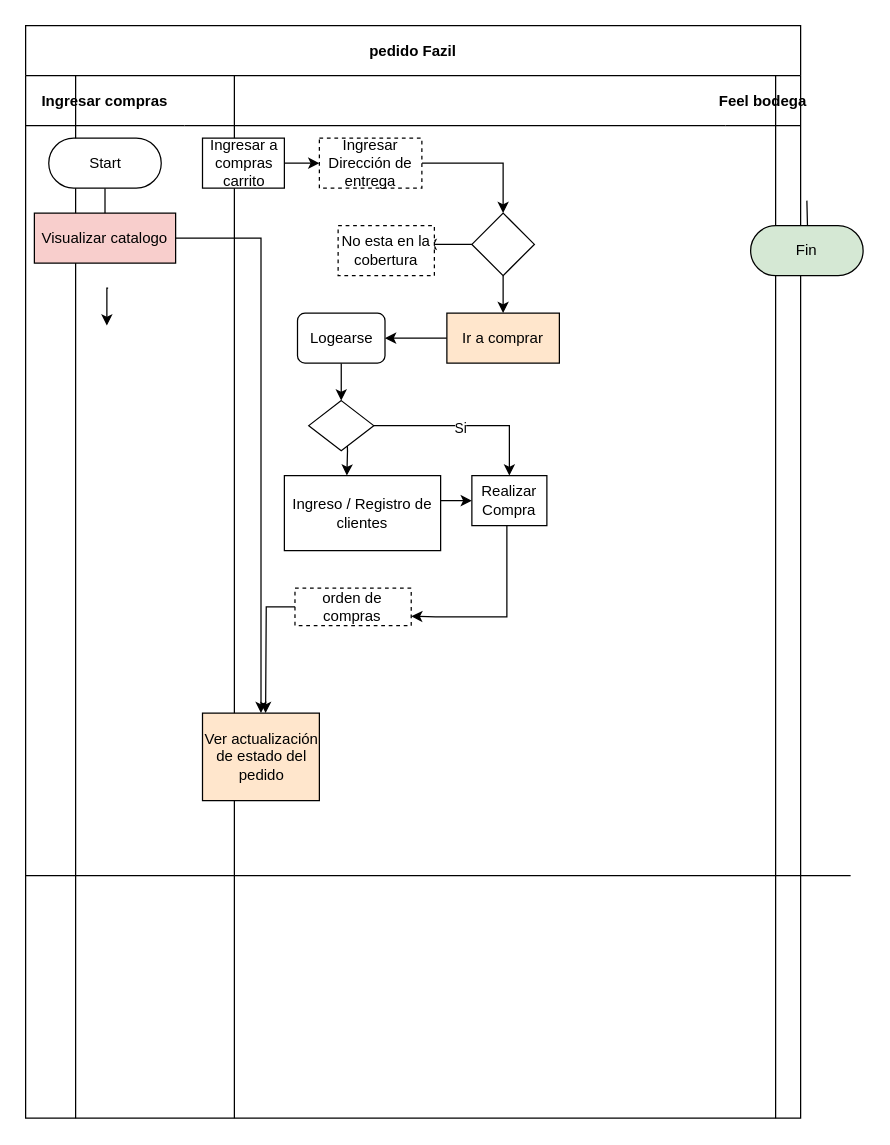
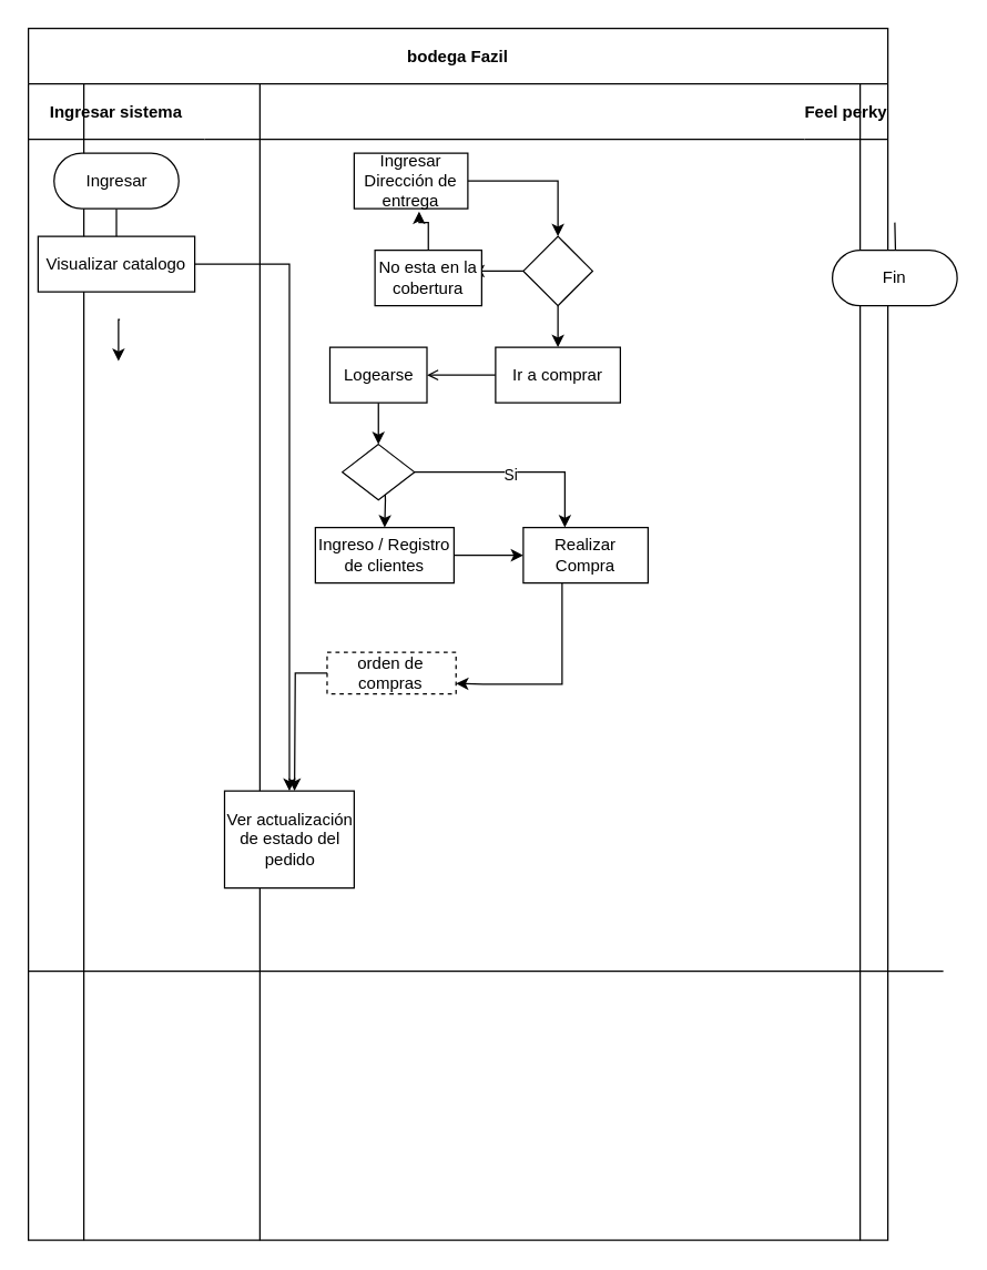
- <mxCell id="2" value="pedido Fazil" style="shape=table;childLayout=tableLayout;startSize=40;collapsible=0;recursiveResize=0;expand=0;fillColor=none;fontStyle=1" parent="1" vertex="1"><mxGeometry x="20" y="20" width="620" height="874" as="geometry" /></mxCell>
+ <mxCell id="2" value="bodega Fazil" style="shape=table;childLayout=tableLayout;startSize=40;collapsible=0;recursiveResize=0;expand=0;fillColor=none;fontStyle=1" parent="1" vertex="1"><mxGeometry x="20" y="20" width="620" height="874" as="geometry" /></mxCell>
- <mxCell id="5" value="Ingresar compras" style="swimlane;swimlaneHead=0;swimlaneBody=0;connectable=0;fillColor=none;startSize=40;collapsible=0;recursiveResize=0;expand=0;fontStyle=1;" parent="4" vertex="1"><mxGeometry width="127" height="640" as="geometry"><mxRectangle width="127" height="640" as="alternateBounds" /></mxGeometry></mxCell>
+ <mxCell id="5" value="Ingresar sistema" style="swimlane;swimlaneHead=0;swimlaneBody=0;connectable=0;fillColor=none;startSize=40;collapsible=0;recursiveResize=0;expand=0;fontStyle=1;" parent="4" vertex="1"><mxGeometry width="127" height="640" as="geometry"><mxRectangle width="127" height="640" as="alternateBounds" /></mxGeometry></mxCell>
- <mxCell id="33" value="Feel bodega" style="swimlane;swimlaneHead=0;swimlaneBody=0;connectable=0;fillColor=none;startSize=40;collapsible=0;recursiveResize=0;expand=0;fontStyle=1;" parent="4" vertex="1"><mxGeometry x="560" width="60" height="640" as="geometry"><mxRectangle width="60" height="640" as="alternateBounds" /></mxGeometry></mxCell>
+ <mxCell id="33" value="Feel perky" style="swimlane;swimlaneHead=0;swimlaneBody=0;connectable=0;fillColor=none;startSize=40;collapsible=0;recursiveResize=0;expand=0;fontStyle=1;" parent="4" vertex="1"><mxGeometry x="560" width="60" height="640" as="geometry"><mxRectangle width="60" height="640" as="alternateBounds" /></mxGeometry></mxCell>
- <mxCell id="7" value="Start" style="rounded=1;whiteSpace=wrap;html=1;arcSize=50;" parent="5" vertex="1"><mxGeometry x="18.5" y="50" width="90" height="40" as="geometry" /></mxCell>
+ <mxCell id="7" value="Ingresar" style="rounded=1;whiteSpace=wrap;html=1;arcSize=50;" parent="5" vertex="1"><mxGeometry x="18.5" y="50" width="90" height="40" as="geometry" /></mxCell>
- <mxCell id="17" value="&lt;font style=&quot;vertical-align: inherit&quot;&gt;&lt;font style=&quot;vertical-align: inherit&quot;&gt;&lt;font style=&quot;vertical-align: inherit&quot;&gt;&lt;font style=&quot;vertical-align: inherit&quot;&gt;&lt;font style=&quot;vertical-align: inherit&quot;&gt;&lt;font style=&quot;vertical-align: inherit&quot;&gt;Ingresar a compras carrito&lt;/font&gt;&lt;/font&gt;&lt;/font&gt;&lt;/font&gt;&lt;/font&gt;&lt;/font&gt;" style="rounded=0;whiteSpace=wrap;html=1;" vertex="1" parent="9"><mxGeometry x="14.5" y="50" width="65.5" height="40" as="geometry" /></mxCell>
- <mxCell id="16" style="edgeStyle=orthogonalEdgeStyle;rounded=0;orthogonalLoop=1;jettySize=auto;html=1;" edge="1" parent="9" source="17" target="15"><mxGeometry relative="1" as="geometry" /></mxCell>
- <mxCell id="15" value="&lt;font style=&quot;vertical-align: inherit&quot;&gt;&lt;font style=&quot;vertical-align: inherit&quot;&gt;&lt;font style=&quot;vertical-align: inherit&quot;&gt;&lt;font style=&quot;vertical-align: inherit&quot;&gt;Ingresar Dirección de entrega&lt;/font&gt;&lt;/font&gt;&lt;/font&gt;&lt;/font&gt;" style="rounded=0;whiteSpace=wrap;html=1;dashed=1;" vertex="1" parent="9"><mxGeometry x="108" y="50" width="82" height="40" as="geometry" /></mxCell>
+ <mxCell id="15" value="&lt;font style=&quot;vertical-align: inherit&quot;&gt;&lt;font style=&quot;vertical-align: inherit&quot;&gt;&lt;font style=&quot;vertical-align: inherit&quot;&gt;&lt;font style=&quot;vertical-align: inherit&quot;&gt;Ingresar Dirección de entrega&lt;/font&gt;&lt;/font&gt;&lt;/font&gt;&lt;/font&gt;" style="rounded=0;whiteSpace=wrap;html=1;" vertex="1" parent="9"><mxGeometry x="108" y="50" width="82" height="40" as="geometry" /></mxCell>
+ <mxCell id="23" style="edgeStyle=orthogonalEdgeStyle;rounded=0;orthogonalLoop=1;jettySize=auto;html=1;entryX=0.571;entryY=1.05;entryDx=0;entryDy=0;entryPerimeter=0;" edge="1" parent="9" source="24" target="15"><mxGeometry relative="1" as="geometry" /></mxCell>
- <mxCell id="8" value="&lt;font style=&quot;vertical-align: inherit&quot;&gt;&lt;font style=&quot;vertical-align: inherit&quot;&gt;&lt;font style=&quot;vertical-align: inherit&quot;&gt;&lt;font style=&quot;vertical-align: inherit&quot;&gt;&lt;font style=&quot;vertical-align: inherit&quot;&gt;&lt;font style=&quot;vertical-align: inherit&quot;&gt;Visualizar catalogo&lt;/font&gt;&lt;/font&gt;&lt;/font&gt;&lt;/font&gt;&lt;/font&gt;&lt;/font&gt;" style="rounded=0;whiteSpace=wrap;html=1;fillColor=#f8cecc;" vertex="1" parent="5"><mxGeometry x="7" y="110" width="113" height="40" as="geometry" /></mxCell>
+ <mxCell id="8" value="&lt;font style=&quot;vertical-align: inherit&quot;&gt;&lt;font style=&quot;vertical-align: inherit&quot;&gt;&lt;font style=&quot;vertical-align: inherit&quot;&gt;&lt;font style=&quot;vertical-align: inherit&quot;&gt;&lt;font style=&quot;vertical-align: inherit&quot;&gt;&lt;font style=&quot;vertical-align: inherit&quot;&gt;Visualizar catalogo&lt;/font&gt;&lt;/font&gt;&lt;/font&gt;&lt;/font&gt;&lt;/font&gt;&lt;/font&gt;" style="rounded=0;whiteSpace=wrap;html=1;" vertex="1" parent="5"><mxGeometry x="7" y="110" width="113" height="40" as="geometry" /></mxCell>
- <mxCell id="24" value="&lt;font style=&quot;vertical-align: inherit&quot;&gt;&lt;font style=&quot;vertical-align: inherit&quot;&gt;No esta en la cobertura&lt;/font&gt;&lt;/font&gt;" style="rounded=0;whiteSpace=wrap;html=1;dashed=1;" vertex="1" parent="9"><mxGeometry x="123" y="120" width="77" height="40" as="geometry" /></mxCell>
+ <mxCell id="24" value="&lt;font style=&quot;vertical-align: inherit&quot;&gt;&lt;font style=&quot;vertical-align: inherit&quot;&gt;No esta en la cobertura&lt;/font&gt;&lt;/font&gt;" style="rounded=0;whiteSpace=wrap;html=1;" vertex="1" parent="9"><mxGeometry x="123" y="120" width="77" height="40" as="geometry" /></mxCell>
- <mxCell id="35" value="&lt;font style=&quot;vertical-align: inherit&quot;&gt;&lt;font style=&quot;vertical-align: inherit&quot;&gt;Fin&lt;/font&gt;&lt;/font&gt;" style="rounded=1;whiteSpace=wrap;html=1;arcSize=50;fillColor=#d5e8d4;" parent="33" vertex="1"><mxGeometry x="20" y="120" width="90" height="40" as="geometry" /></mxCell>
+ <mxCell id="35" value="&lt;font style=&quot;vertical-align: inherit&quot;&gt;&lt;font style=&quot;vertical-align: inherit&quot;&gt;Fin&lt;/font&gt;&lt;/font&gt;" style="rounded=1;whiteSpace=wrap;html=1;arcSize=50;" parent="33" vertex="1"><mxGeometry x="20" y="120" width="90" height="40" as="geometry" /></mxCell>
- <mxCell id="26" value="&lt;font style=&quot;vertical-align: inherit&quot;&gt;&lt;font style=&quot;vertical-align: inherit&quot;&gt;&lt;font style=&quot;vertical-align: inherit&quot;&gt;&lt;font style=&quot;vertical-align: inherit&quot;&gt;&lt;font style=&quot;vertical-align: inherit&quot;&gt;&lt;font style=&quot;vertical-align: inherit&quot;&gt;&lt;font style=&quot;vertical-align: inherit&quot;&gt;&lt;font style=&quot;vertical-align: inherit&quot;&gt;&lt;font style=&quot;vertical-align: inherit&quot;&gt;&lt;font style=&quot;vertical-align: inherit&quot;&gt;&lt;font style=&quot;vertical-align: inherit&quot;&gt;&lt;font style=&quot;vertical-align: inherit&quot;&gt;Logearse&lt;/font&gt;&lt;/font&gt;&lt;/font&gt;&lt;/font&gt;&lt;/font&gt;&lt;/font&gt;&lt;/font&gt;&lt;/font&gt;&lt;/font&gt;&lt;/font&gt;&lt;/font&gt;&lt;/font&gt;" style="whiteSpace=wrap;html=1;rounded=1;" vertex="1" parent="9"><mxGeometry x="90.5" y="190" width="70" height="40" as="geometry" /></mxCell>
+ <mxCell id="26" value="&lt;font style=&quot;vertical-align: inherit&quot;&gt;&lt;font style=&quot;vertical-align: inherit&quot;&gt;&lt;font style=&quot;vertical-align: inherit&quot;&gt;&lt;font style=&quot;vertical-align: inherit&quot;&gt;&lt;font style=&quot;vertical-align: inherit&quot;&gt;&lt;font style=&quot;vertical-align: inherit&quot;&gt;&lt;font style=&quot;vertical-align: inherit&quot;&gt;&lt;font style=&quot;vertical-align: inherit&quot;&gt;&lt;font style=&quot;vertical-align: inherit&quot;&gt;&lt;font style=&quot;vertical-align: inherit&quot;&gt;&lt;font style=&quot;vertical-align: inherit&quot;&gt;&lt;font style=&quot;vertical-align: inherit&quot;&gt;Logearse&lt;/font&gt;&lt;/font&gt;&lt;/font&gt;&lt;/font&gt;&lt;/font&gt;&lt;/font&gt;&lt;/font&gt;&lt;/font&gt;&lt;/font&gt;&lt;/font&gt;&lt;/font&gt;&lt;/font&gt;" style="rounded=0;whiteSpace=wrap;html=1;" vertex="1" parent="9"><mxGeometry x="90.5" y="190" width="70" height="40" as="geometry" /></mxCell>
- <mxCell id="18" value="" style="edgeStyle=orthogonalEdgeStyle;rounded=0;orthogonalLoop=1;jettySize=auto;html=1;" edge="1" parent="9" source="19" target="26"><mxGeometry relative="1" as="geometry" /></mxCell>
+ <mxCell id="18" value="" style="edgeStyle=orthogonalEdgeStyle;rounded=0;orthogonalLoop=1;jettySize=auto;html=1;endArrow=open;" edge="1" parent="9" source="19" target="26"><mxGeometry relative="1" as="geometry" /></mxCell>
- <mxCell id="19" value="&lt;font style=&quot;vertical-align: inherit&quot;&gt;&lt;font style=&quot;vertical-align: inherit&quot;&gt;&lt;font style=&quot;vertical-align: inherit&quot;&gt;&lt;font style=&quot;vertical-align: inherit&quot;&gt;&lt;font style=&quot;vertical-align: inherit&quot;&gt;&lt;font style=&quot;vertical-align: inherit&quot;&gt;Ir a comprar&lt;/font&gt;&lt;/font&gt;&lt;/font&gt;&lt;/font&gt;&lt;/font&gt;&lt;/font&gt;" style="rounded=0;whiteSpace=wrap;html=1;fillColor=#ffe6cc;" vertex="1" parent="9"><mxGeometry x="210" y="190" width="90" height="40" as="geometry" /></mxCell>
+ <mxCell id="19" value="&lt;font style=&quot;vertical-align: inherit&quot;&gt;&lt;font style=&quot;vertical-align: inherit&quot;&gt;&lt;font style=&quot;vertical-align: inherit&quot;&gt;&lt;font style=&quot;vertical-align: inherit&quot;&gt;&lt;font style=&quot;vertical-align: inherit&quot;&gt;&lt;font style=&quot;vertical-align: inherit&quot;&gt;Ir a comprar&lt;/font&gt;&lt;/font&gt;&lt;/font&gt;&lt;/font&gt;&lt;/font&gt;&lt;/font&gt;" style="rounded=0;whiteSpace=wrap;html=1;" vertex="1" parent="9"><mxGeometry x="210" y="190" width="90" height="40" as="geometry" /></mxCell>
- <mxCell id="29" value="&lt;font style=&quot;vertical-align: inherit&quot;&gt;&lt;font style=&quot;vertical-align: inherit&quot;&gt;Realizar Compra&lt;/font&gt;&lt;/font&gt;" style="rounded=0;whiteSpace=wrap;html=1;" vertex="1" parent="9"><mxGeometry x="230" y="320" width="60" height="40" as="geometry" /></mxCell>
+ <mxCell id="29" value="&lt;font style=&quot;vertical-align: inherit&quot;&gt;&lt;font style=&quot;vertical-align: inherit&quot;&gt;Realizar Compra&lt;/font&gt;&lt;/font&gt;" style="rounded=0;whiteSpace=wrap;html=1;" vertex="1" parent="9"><mxGeometry x="230" y="320" width="90" height="40" as="geometry" /></mxCell>
- <mxCell id="28" value="&lt;font style=&quot;vertical-align: inherit&quot;&gt;&lt;font style=&quot;vertical-align: inherit&quot;&gt;&lt;font style=&quot;vertical-align: inherit&quot;&gt;&lt;font style=&quot;vertical-align: inherit&quot;&gt;Ingreso / Registro de clientes&lt;/font&gt;&lt;/font&gt;&lt;/font&gt;&lt;/font&gt;" style="rounded=0;whiteSpace=wrap;html=1;" vertex="1" parent="9"><mxGeometry x="80" y="320" width="125" height="60" as="geometry" /></mxCell>
+ <mxCell id="28" value="&lt;font style=&quot;vertical-align: inherit&quot;&gt;&lt;font style=&quot;vertical-align: inherit&quot;&gt;&lt;font style=&quot;vertical-align: inherit&quot;&gt;&lt;font style=&quot;vertical-align: inherit&quot;&gt;Ingreso / Registro de clientes&lt;/font&gt;&lt;/font&gt;&lt;/font&gt;&lt;/font&gt;" style="rounded=0;whiteSpace=wrap;html=1;" vertex="1" parent="9"><mxGeometry x="80" y="320" width="100" height="40" as="geometry" /></mxCell>
- <mxCell id="32" value="&lt;font style=&quot;vertical-align: inherit&quot;&gt;&lt;font style=&quot;vertical-align: inherit&quot;&gt;&lt;font style=&quot;vertical-align: inherit&quot;&gt;&lt;font style=&quot;vertical-align: inherit&quot;&gt;Ver actualización de estado del pedido&lt;/font&gt;&lt;/font&gt;&lt;/font&gt;&lt;/font&gt;" style="rounded=0;whiteSpace=wrap;html=1;fillColor=#ffe6cc;" vertex="1" parent="9"><mxGeometry x="14.5" y="510" width="93.5" height="70" as="geometry" /></mxCell>
+ <mxCell id="32" value="&lt;font style=&quot;vertical-align: inherit&quot;&gt;&lt;font style=&quot;vertical-align: inherit&quot;&gt;&lt;font style=&quot;vertical-align: inherit&quot;&gt;&lt;font style=&quot;vertical-align: inherit&quot;&gt;Ver actualización de estado del pedido&lt;/font&gt;&lt;/font&gt;&lt;/font&gt;&lt;/font&gt;" style="rounded=0;whiteSpace=wrap;html=1;" vertex="1" parent="9"><mxGeometry x="14.5" y="510" width="93.5" height="70" as="geometry" /></mxCell>
